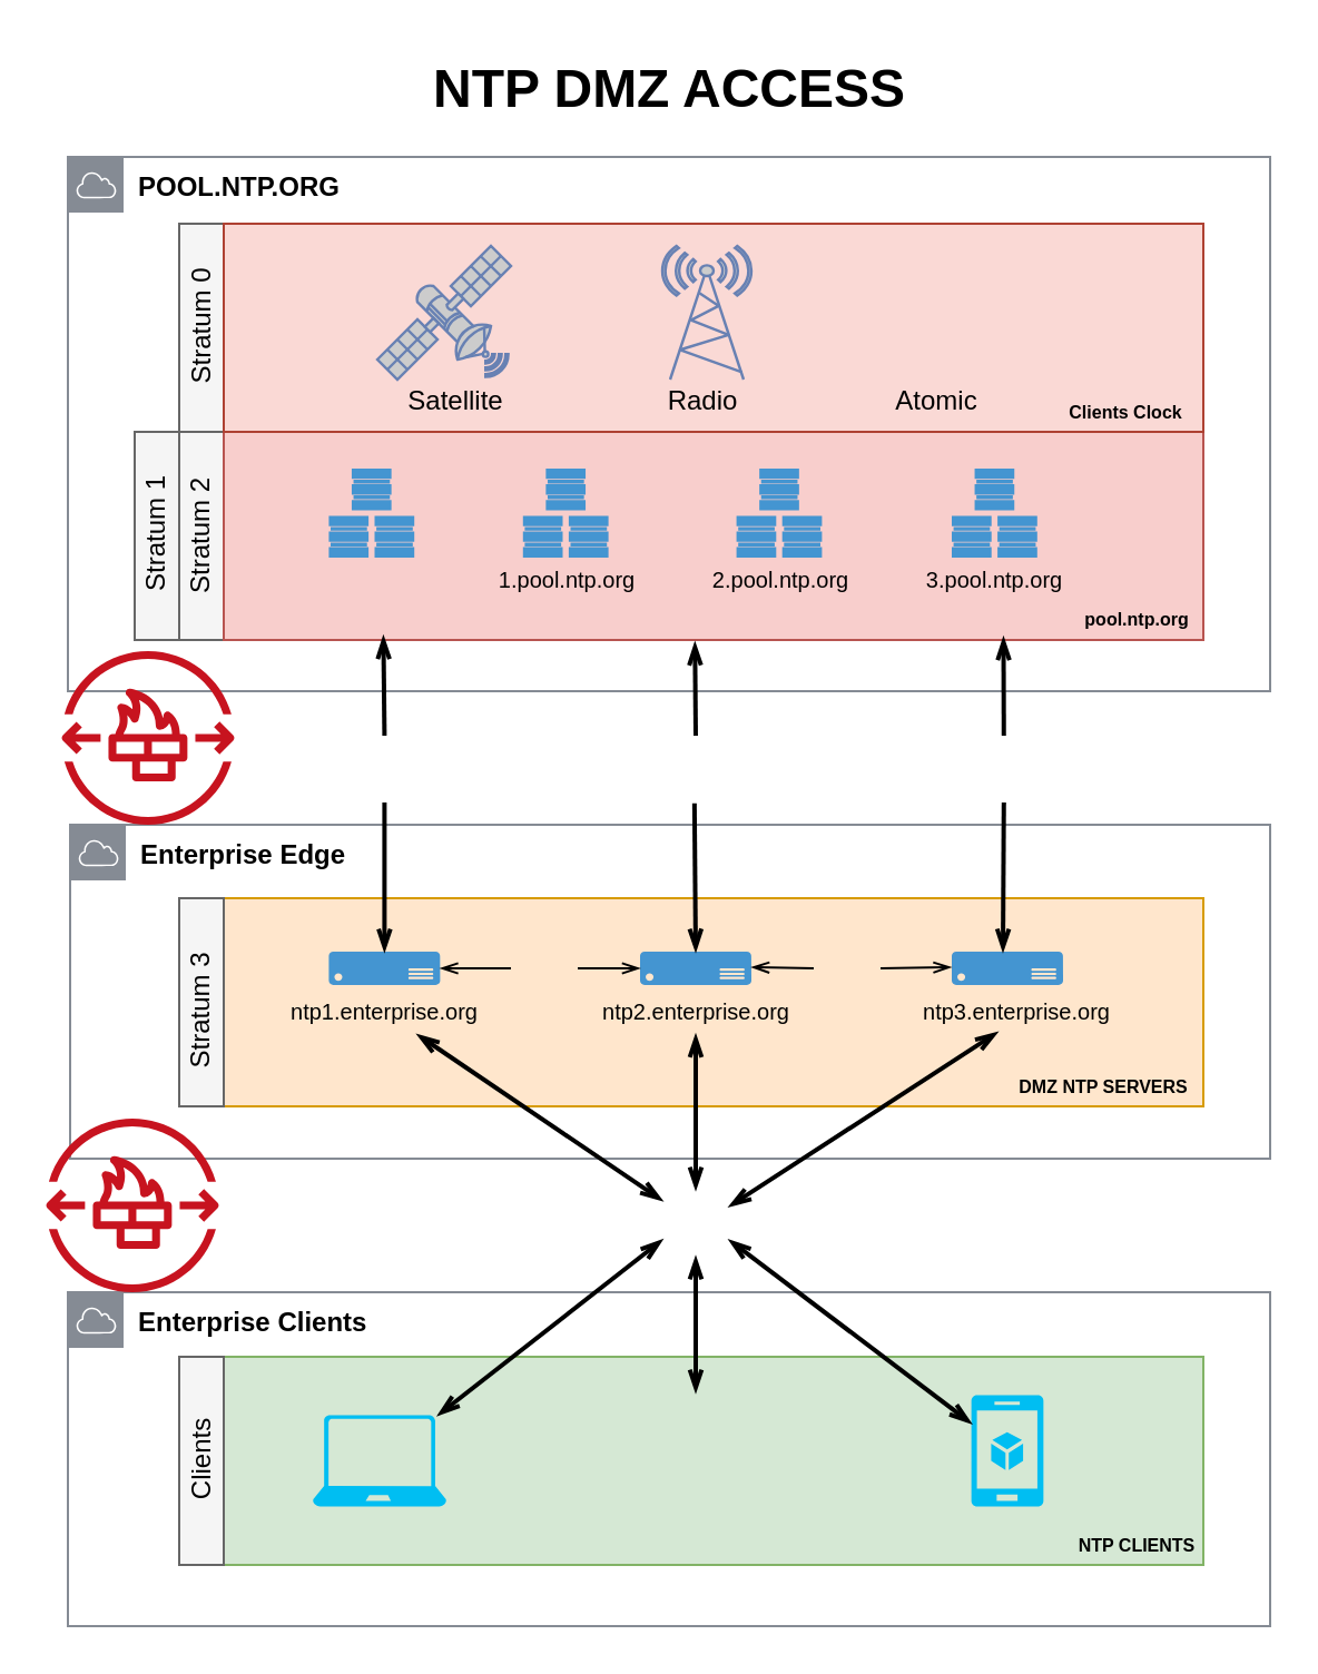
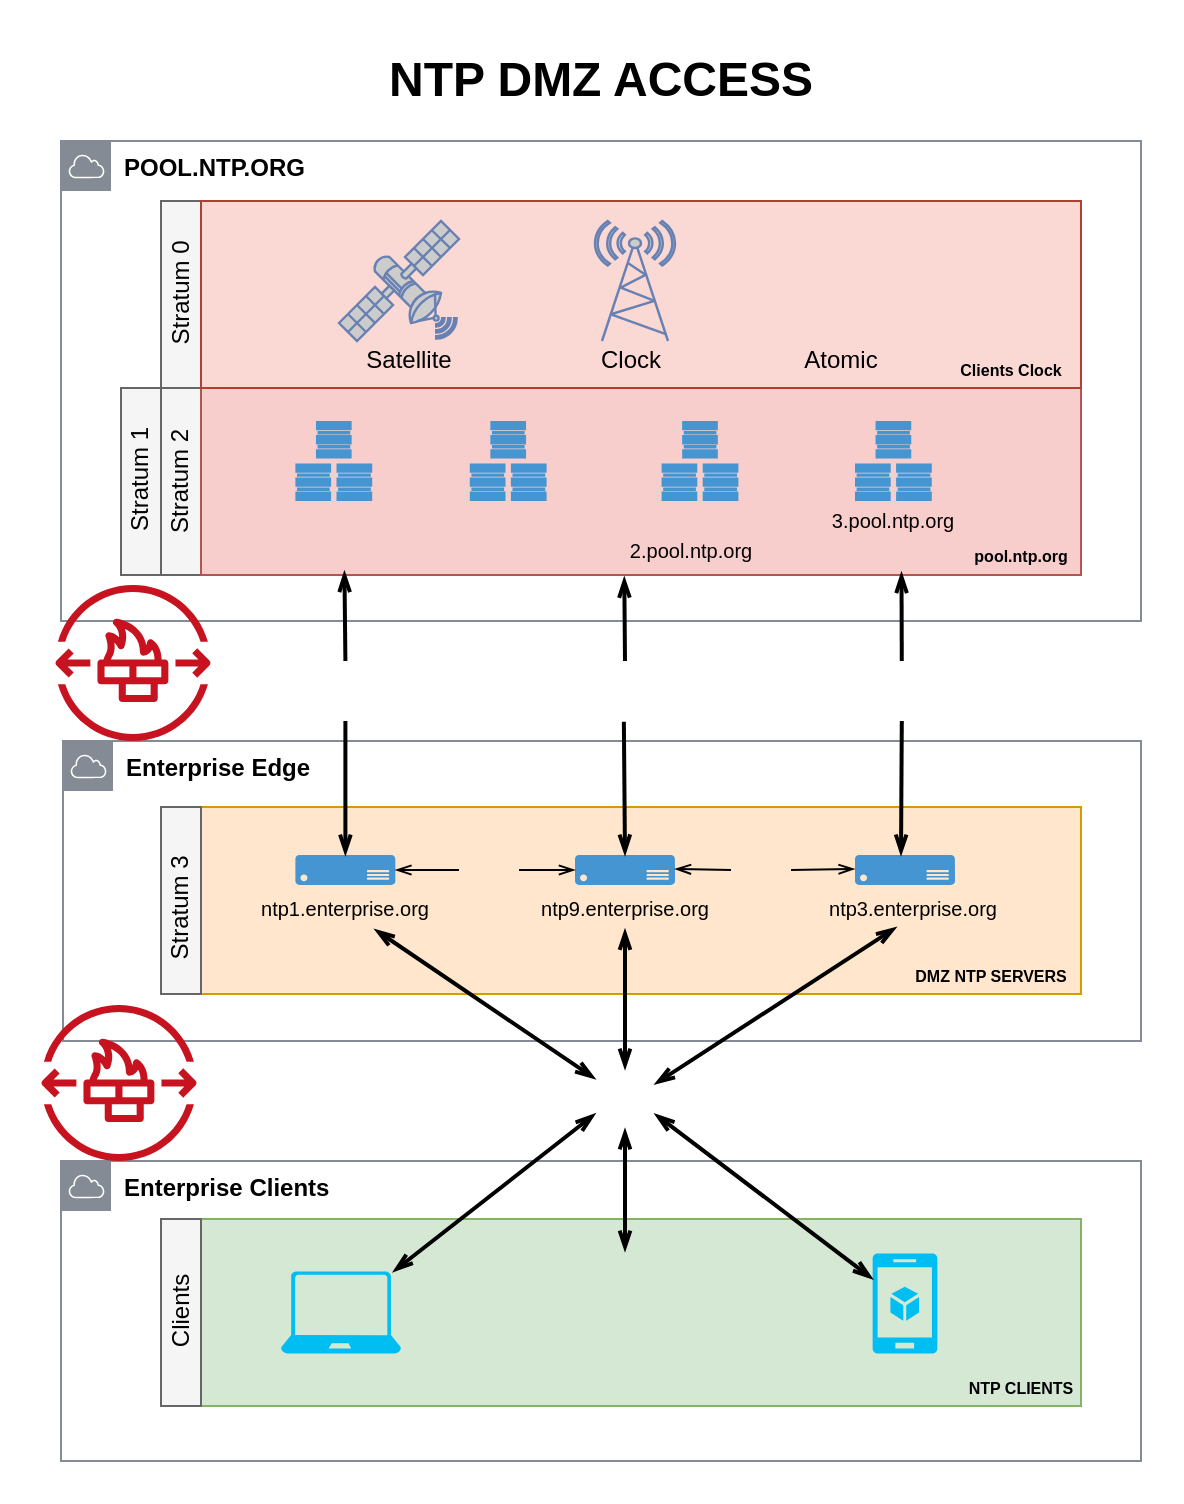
- <mxCell id="23" value="Radio" style="text;html=1;resizable=0;autosize=1;align=center;verticalAlign=middle;points=[];fillColor=none;strokeColor=none;rounded=0;" vertex="1" parent="1"><mxGeometry x="290" y="170" width="50" height="20" as="geometry" /></mxCell>
+ <mxCell id="23" value="Clock" style="text;html=1;resizable=0;autosize=1;align=center;verticalAlign=middle;points=[];fillColor=none;strokeColor=none;rounded=0;" vertex="1" parent="1"><mxGeometry x="290" y="170" width="50" height="20" as="geometry" /></mxCell>
- <mxCell id="14" value="&lt;font style=&quot;font-size: 10px&quot;&gt;1.pool.ntp.org&lt;/font&gt;" style="text;html=1;resizable=0;autosize=1;align=center;verticalAlign=middle;points=[];fillColor=none;strokeColor=none;rounded=0;" vertex="1" parent="1"><mxGeometry x="213.6" y="250" width="80" height="20" as="geometry" /></mxCell>
- <mxCell id="15" value="&lt;font style=&quot;font-size: 10px&quot;&gt;2.pool.ntp.org&lt;/font&gt;" style="text;html=1;resizable=0;autosize=1;align=center;verticalAlign=middle;points=[];fillColor=none;strokeColor=none;rounded=0;" vertex="1" parent="1"><mxGeometry x="309.5" y="250" width="80" height="20" as="geometry" /></mxCell>
+ <mxCell id="15" value="&lt;font style=&quot;font-size: 10px&quot;&gt;2.pool.ntp.org&lt;/font&gt;" style="text;html=1;resizable=0;autosize=1;align=center;verticalAlign=middle;points=[];fillColor=none;strokeColor=none;rounded=0;" vertex="1" parent="1"><mxGeometry x="304.5" y="265" width="80" height="20" as="geometry" /></mxCell>
- <mxCell id="40" value="&lt;span style=&quot;font-size: 10px&quot;&gt;ntp2.enterprise.org&lt;/span&gt;" style="text;html=1;resizable=0;autosize=1;align=center;verticalAlign=middle;points=[];fillColor=none;strokeColor=none;rounded=0;" vertex="1" parent="1"><mxGeometry x="262" y="444.25" width="100" height="20" as="geometry" /></mxCell>
+ <mxCell id="40" value="&lt;span style=&quot;font-size: 10px&quot;&gt;ntp9.enterprise.org&lt;/span&gt;" style="text;html=1;resizable=0;autosize=1;align=center;verticalAlign=middle;points=[];fillColor=none;strokeColor=none;rounded=0;" vertex="1" parent="1"><mxGeometry x="262" y="444.25" width="100" height="20" as="geometry" /></mxCell>
